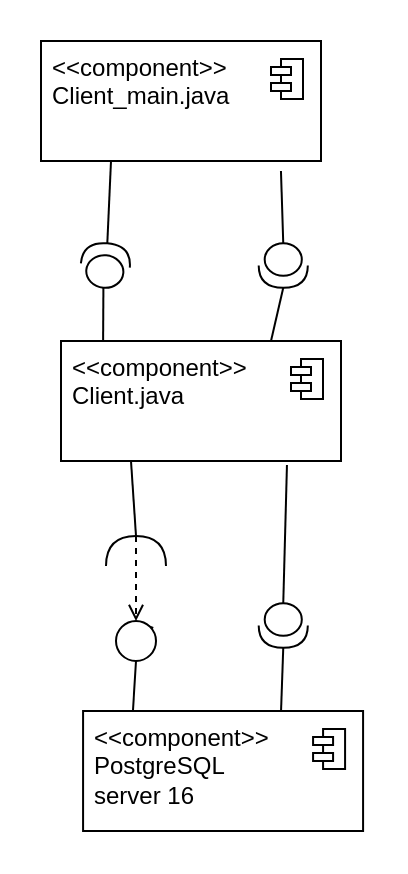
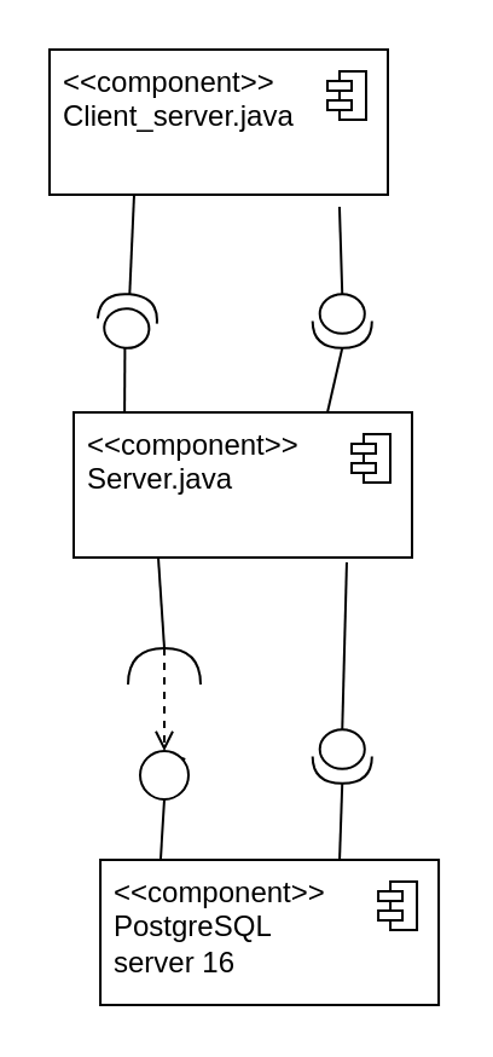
- <mxCell id="3" value="&amp;lt;&amp;lt;component&amp;gt;&amp;gt;&lt;br&gt;Client_main.java" style="html=1;align=left;spacingLeft=4;verticalAlign=top;strokeColor=none;fillColor=none;" vertex="1" parent="2"><mxGeometry width="140" height="60" as="geometry" /></mxCell>
+ <mxCell id="3" value="&amp;lt;&amp;lt;component&amp;gt;&amp;gt;&lt;br&gt;Client_server.java" style="html=1;align=left;spacingLeft=4;verticalAlign=top;strokeColor=none;fillColor=none;" vertex="1" parent="2"><mxGeometry width="140" height="60" as="geometry" /></mxCell>
- <mxCell id="13" value="&amp;lt;&amp;lt;component&amp;gt;&amp;gt;&lt;br&gt;Client.java" style="html=1;align=left;spacingLeft=4;verticalAlign=top;strokeColor=none;fillColor=none;" vertex="1" parent="12"><mxGeometry width="140" height="60" as="geometry" /></mxCell>
+ <mxCell id="13" value="&amp;lt;&amp;lt;component&amp;gt;&amp;gt;&lt;br&gt;Server.java" style="html=1;align=left;spacingLeft=4;verticalAlign=top;strokeColor=none;fillColor=none;" vertex="1" parent="12"><mxGeometry width="140" height="60" as="geometry" /></mxCell>
